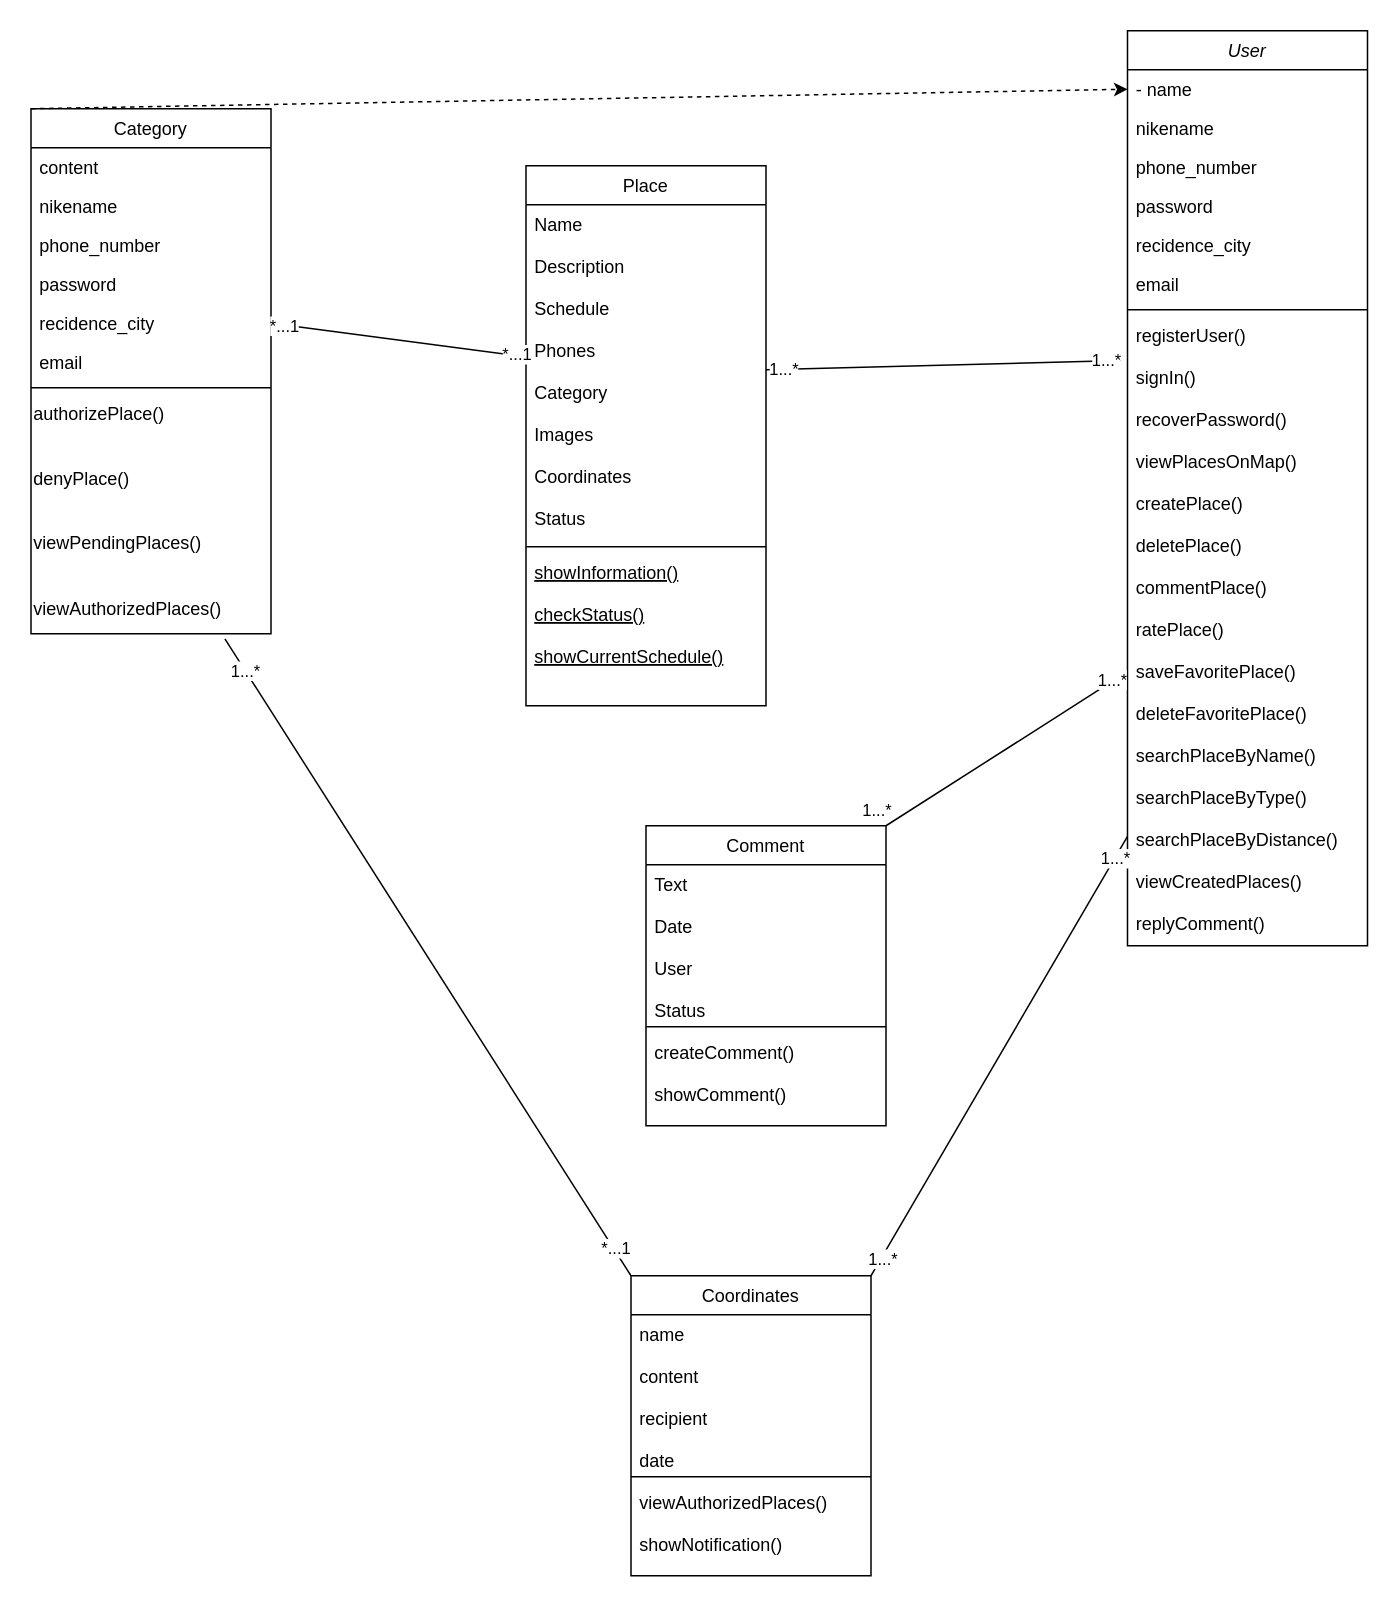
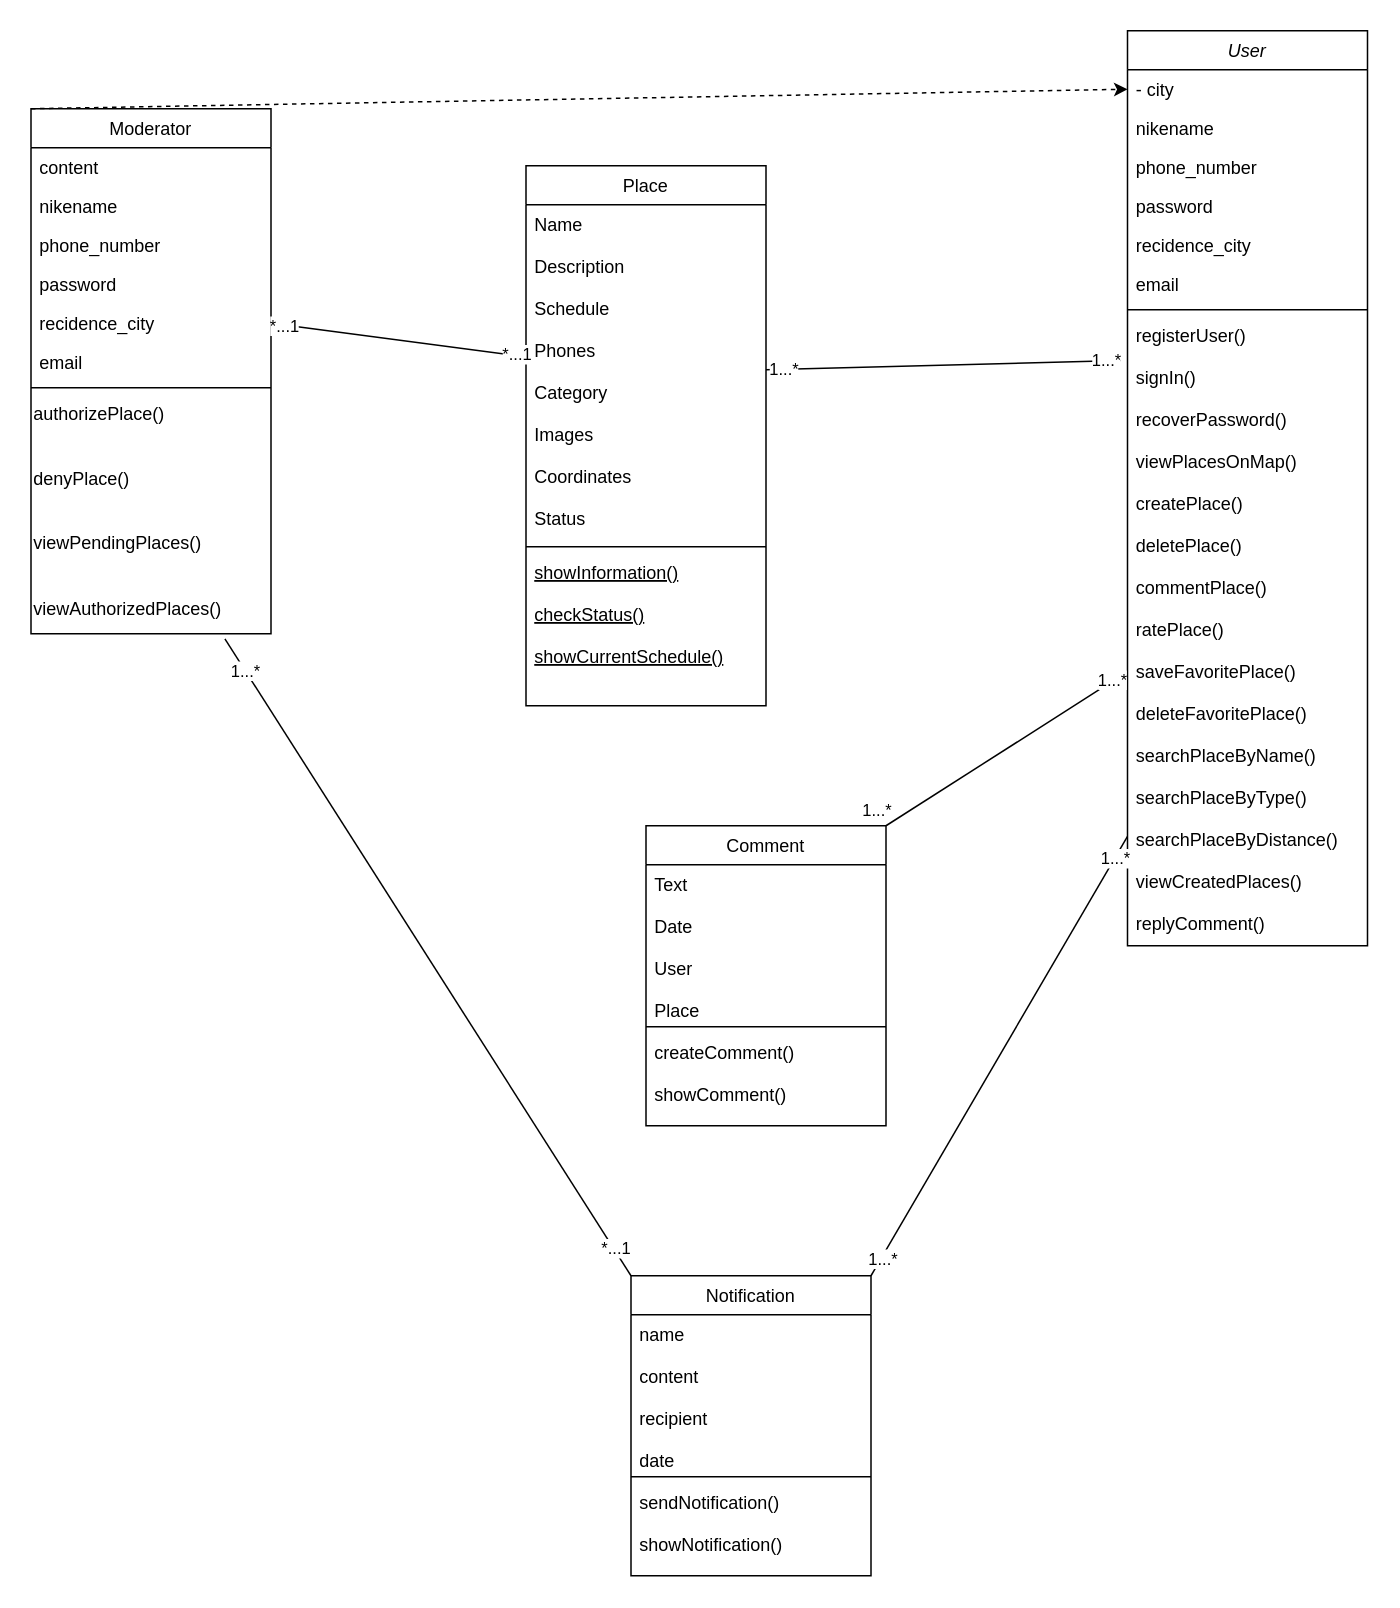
- <mxCell id="3" value="- name" style="text;align=left;verticalAlign=top;spacingLeft=4;spacingRight=4;overflow=hidden;rotatable=0;points=[[0,0.5],[1,0.5]];portConstraint=eastwest;" parent="2" vertex="1"><mxGeometry y="26" width="160" height="26" as="geometry" /></mxCell>
+ <mxCell id="3" value="- city" style="text;align=left;verticalAlign=top;spacingLeft=4;spacingRight=4;overflow=hidden;rotatable=0;points=[[0,0.5],[1,0.5]];portConstraint=eastwest;" parent="2" vertex="1"><mxGeometry y="26" width="160" height="26" as="geometry" /></mxCell>
- <mxCell id="19" value="Category" style="swimlane;fontStyle=0;align=center;verticalAlign=top;childLayout=stackLayout;horizontal=1;startSize=26;horizontalStack=0;resizeParent=1;resizeLast=0;collapsible=1;marginBottom=0;rounded=0;shadow=0;strokeWidth=1;" parent="1" vertex="1"><mxGeometry x="20" y="72" width="160" height="350" as="geometry"><mxRectangle x="550" y="140" width="160" height="26" as="alternateBounds" /></mxGeometry></mxCell>
+ <mxCell id="19" value="Moderator" style="swimlane;fontStyle=0;align=center;verticalAlign=top;childLayout=stackLayout;horizontal=1;startSize=26;horizontalStack=0;resizeParent=1;resizeLast=0;collapsible=1;marginBottom=0;rounded=0;shadow=0;strokeWidth=1;" parent="1" vertex="1"><mxGeometry x="20" y="72" width="160" height="350" as="geometry"><mxRectangle x="550" y="140" width="160" height="26" as="alternateBounds" /></mxGeometry></mxCell>
- <mxCell id="16" value="Text&#10;&#10;Date&#10;&#10;User&#10; &#10;Status" style="text;align=left;verticalAlign=top;spacingLeft=4;spacingRight=4;overflow=hidden;rotatable=0;points=[[0,0.5],[1,0.5]];portConstraint=eastwest;" parent="15" vertex="1"><mxGeometry y="26" width="160" height="104" as="geometry" /></mxCell>
+ <mxCell id="16" value="Text&#10;&#10;Date&#10;&#10;User&#10; &#10;Place" style="text;align=left;verticalAlign=top;spacingLeft=4;spacingRight=4;overflow=hidden;rotatable=0;points=[[0,0.5],[1,0.5]];portConstraint=eastwest;" parent="15" vertex="1"><mxGeometry y="26" width="160" height="104" as="geometry" /></mxCell>
- <mxCell id="28" value="Coordinates" style="swimlane;fontStyle=0;align=center;verticalAlign=top;childLayout=stackLayout;horizontal=1;startSize=26;horizontalStack=0;resizeParent=1;resizeLast=0;collapsible=1;marginBottom=0;rounded=0;shadow=0;strokeWidth=1;" vertex="1" parent="1"><mxGeometry x="420" y="850" width="160" height="200" as="geometry"><mxRectangle x="340" y="380" width="170" height="26" as="alternateBounds" /></mxGeometry></mxCell>
+ <mxCell id="28" value="Notification" style="swimlane;fontStyle=0;align=center;verticalAlign=top;childLayout=stackLayout;horizontal=1;startSize=26;horizontalStack=0;resizeParent=1;resizeLast=0;collapsible=1;marginBottom=0;rounded=0;shadow=0;strokeWidth=1;" vertex="1" parent="1"><mxGeometry x="420" y="850" width="160" height="200" as="geometry"><mxRectangle x="340" y="380" width="170" height="26" as="alternateBounds" /></mxGeometry></mxCell>
- <mxCell id="31" value="viewAuthorizedPlaces()&#10;&#10;showNotification()" style="text;align=left;verticalAlign=top;spacingLeft=4;spacingRight=4;overflow=hidden;rotatable=0;points=[[0,0.5],[1,0.5]];portConstraint=eastwest;" vertex="1" parent="28"><mxGeometry y="138" width="160" height="62" as="geometry" /></mxCell>
+ <mxCell id="31" value="sendNotification()&#10;&#10;showNotification()" style="text;align=left;verticalAlign=top;spacingLeft=4;spacingRight=4;overflow=hidden;rotatable=0;points=[[0,0.5],[1,0.5]];portConstraint=eastwest;" vertex="1" parent="28"><mxGeometry y="138" width="160" height="62" as="geometry" /></mxCell>
